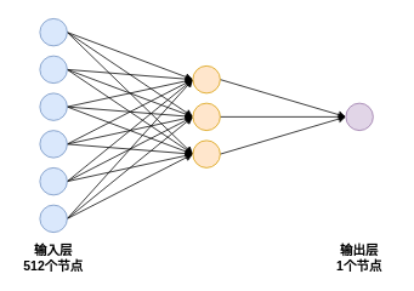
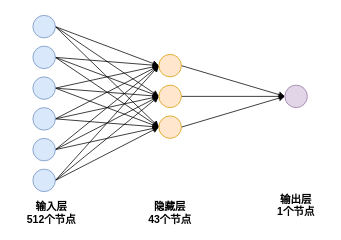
- <mxCell id="33" value="&lt;font style=&quot;font-size: 14px;&quot;&gt;输入层&lt;br style=&quot;font-size: 14px;&quot;&gt;512个节点&lt;/font&gt;" style="text;html=1;strokeColor=none;fillColor=none;align=center;verticalAlign=middle;whiteSpace=wrap;rounded=0;fontSize=14;fontStyle=1" vertex="1" parent="1"><mxGeometry x="20" y="268" width="76" height="30" as="geometry" /></mxCell>
+ <mxCell id="33" value="&lt;font style=&quot;font-size: 14px;&quot;&gt;输入层&lt;br style=&quot;font-size: 14px;&quot;&gt;512个节点&lt;/font&gt;" style="text;html=1;strokeColor=none;fillColor=none;align=center;verticalAlign=middle;whiteSpace=wrap;rounded=0;fontSize=14;fontStyle=1" vertex="1" parent="1"><mxGeometry x="30" y="268" width="76" height="30" as="geometry" /></mxCell>
+ <mxCell id="34" value="&lt;font style=&quot;font-size: 14px&quot;&gt;隐藏层&lt;br style=&quot;font-size: 14px&quot;&gt;43个节点&lt;/font&gt;" style="text;html=1;strokeColor=none;fillColor=none;align=center;verticalAlign=middle;whiteSpace=wrap;rounded=0;fontSize=14;fontStyle=1" vertex="1" parent="1"><mxGeometry x="188" y="268" width="76" height="30" as="geometry" /></mxCell>
- <mxCell id="35" value="&lt;font style=&quot;font-size: 14px&quot;&gt;输出层&lt;br style=&quot;font-size: 14px&quot;&gt;1个节点&lt;/font&gt;" style="text;html=1;strokeColor=none;fillColor=none;align=center;verticalAlign=middle;whiteSpace=wrap;rounded=0;fontSize=14;fontStyle=1" vertex="1" parent="1"><mxGeometry x="356" y="268" width="76" height="30" as="geometry" /></mxCell>
+ <mxCell id="35" value="&lt;font style=&quot;font-size: 14px&quot;&gt;输出层&lt;br style=&quot;font-size: 14px&quot;&gt;1个节点&lt;/font&gt;" style="text;html=1;strokeColor=none;fillColor=none;align=center;verticalAlign=middle;whiteSpace=wrap;rounded=0;fontSize=14;fontStyle=1" vertex="1" parent="1"><mxGeometry x="356" y="258" width="76" height="30" as="geometry" /></mxCell>
